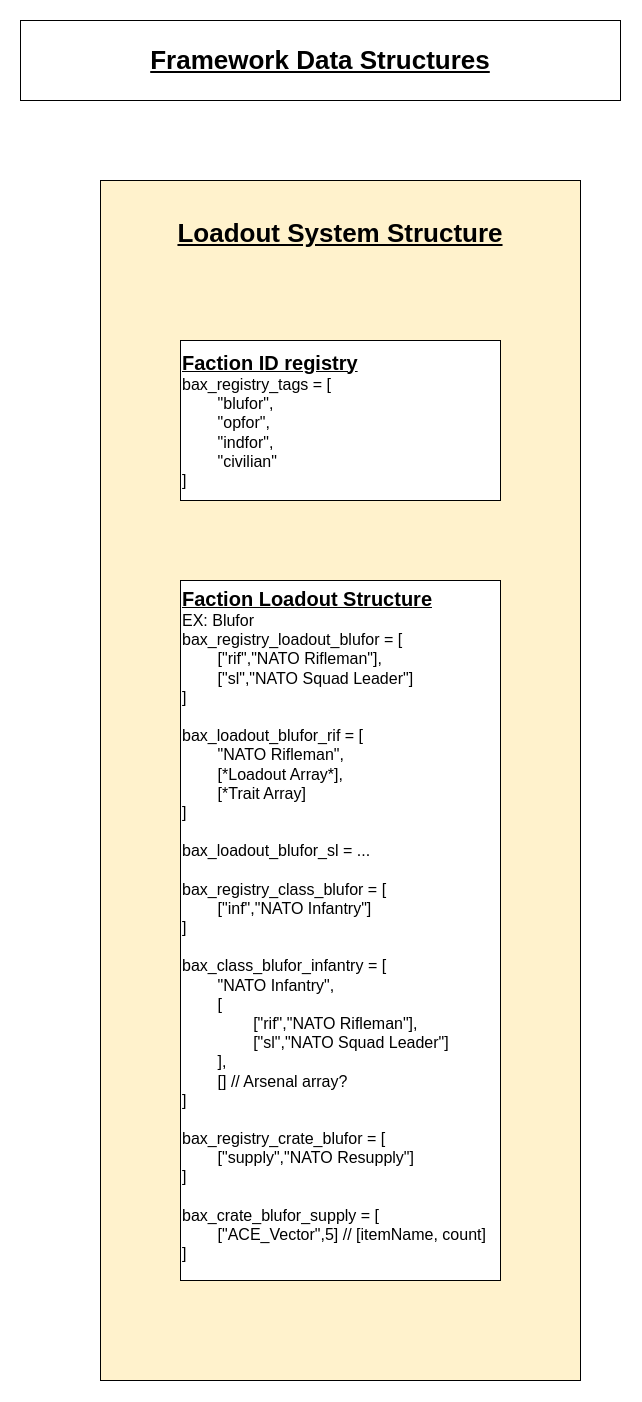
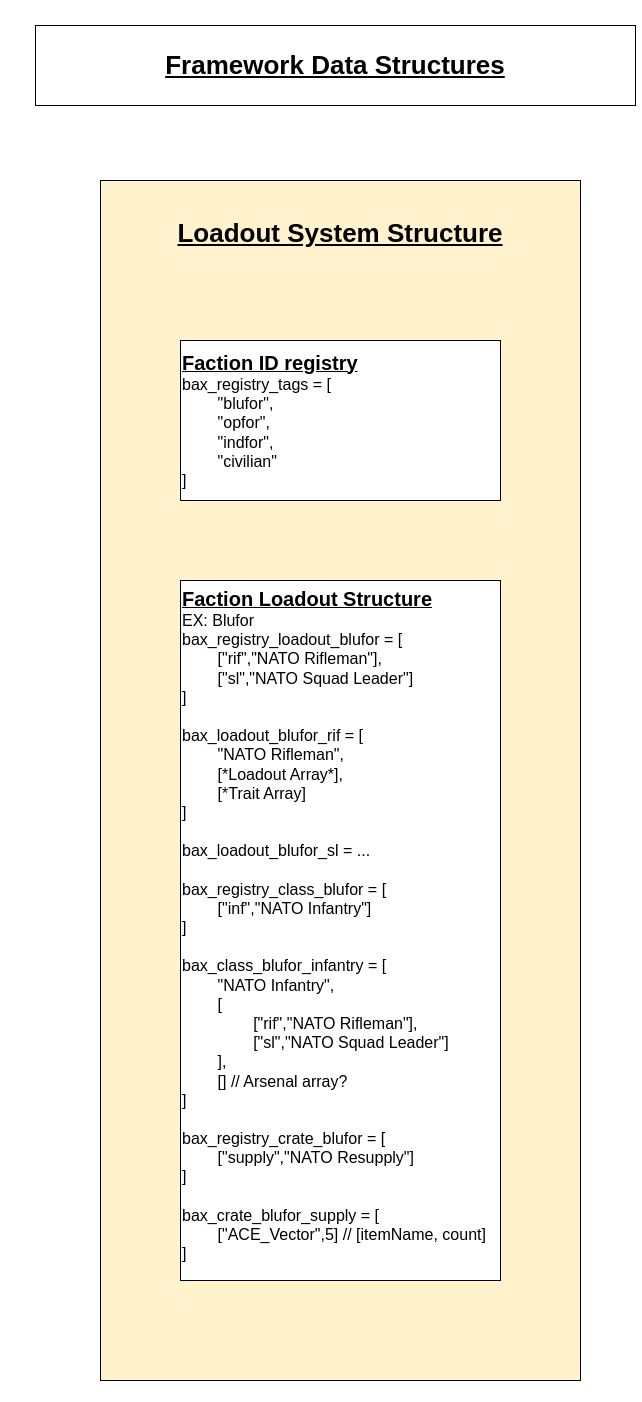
- <mxCell id="3" value="&lt;b style=&quot;font-size: 26px;&quot;&gt;&lt;u style=&quot;font-size: 26px;&quot;&gt;Framework Data Structures&lt;/u&gt;&lt;/b&gt;" style="rounded=0;whiteSpace=wrap;html=1;align=center;verticalAlign=middle;fontSize=26;" parent="1" vertex="1"><mxGeometry width="600" height="80" as="geometry" x="20" y="20" /></mxCell>
+ <mxCell id="3" value="&lt;b style=&quot;font-size: 26px;&quot;&gt;&lt;u style=&quot;font-size: 26px;&quot;&gt;Framework Data Structures&lt;/u&gt;&lt;/b&gt;" style="rounded=0;whiteSpace=wrap;html=1;align=center;verticalAlign=middle;fontSize=26;" parent="1" vertex="1"><mxGeometry x="35" y="25" width="600" height="80" as="geometry" /></mxCell>
